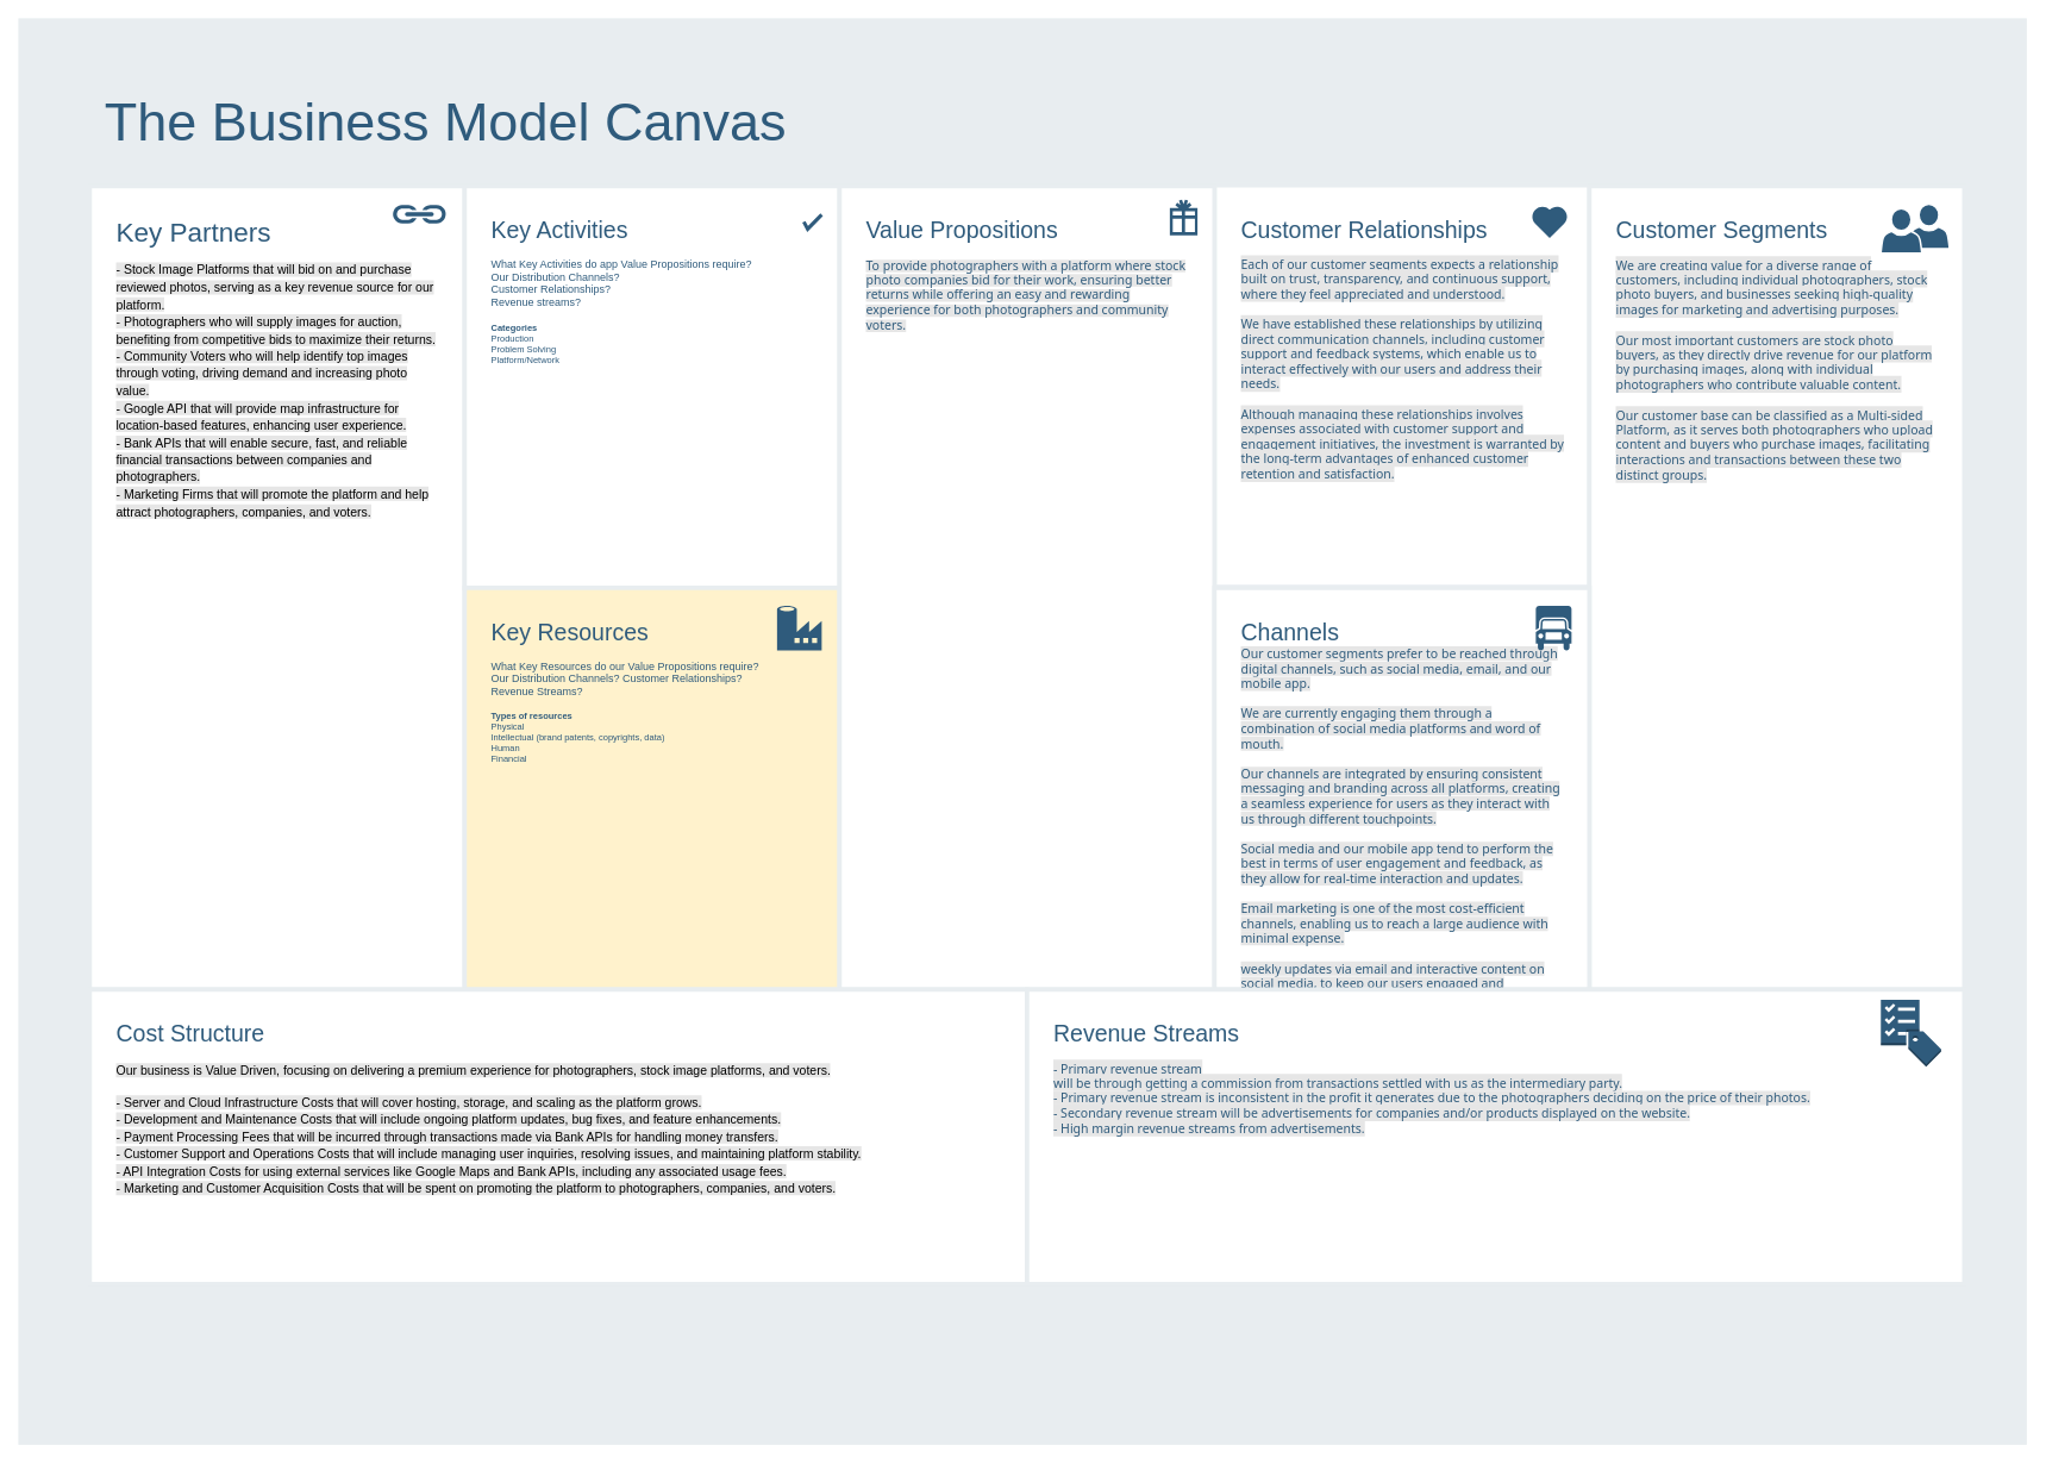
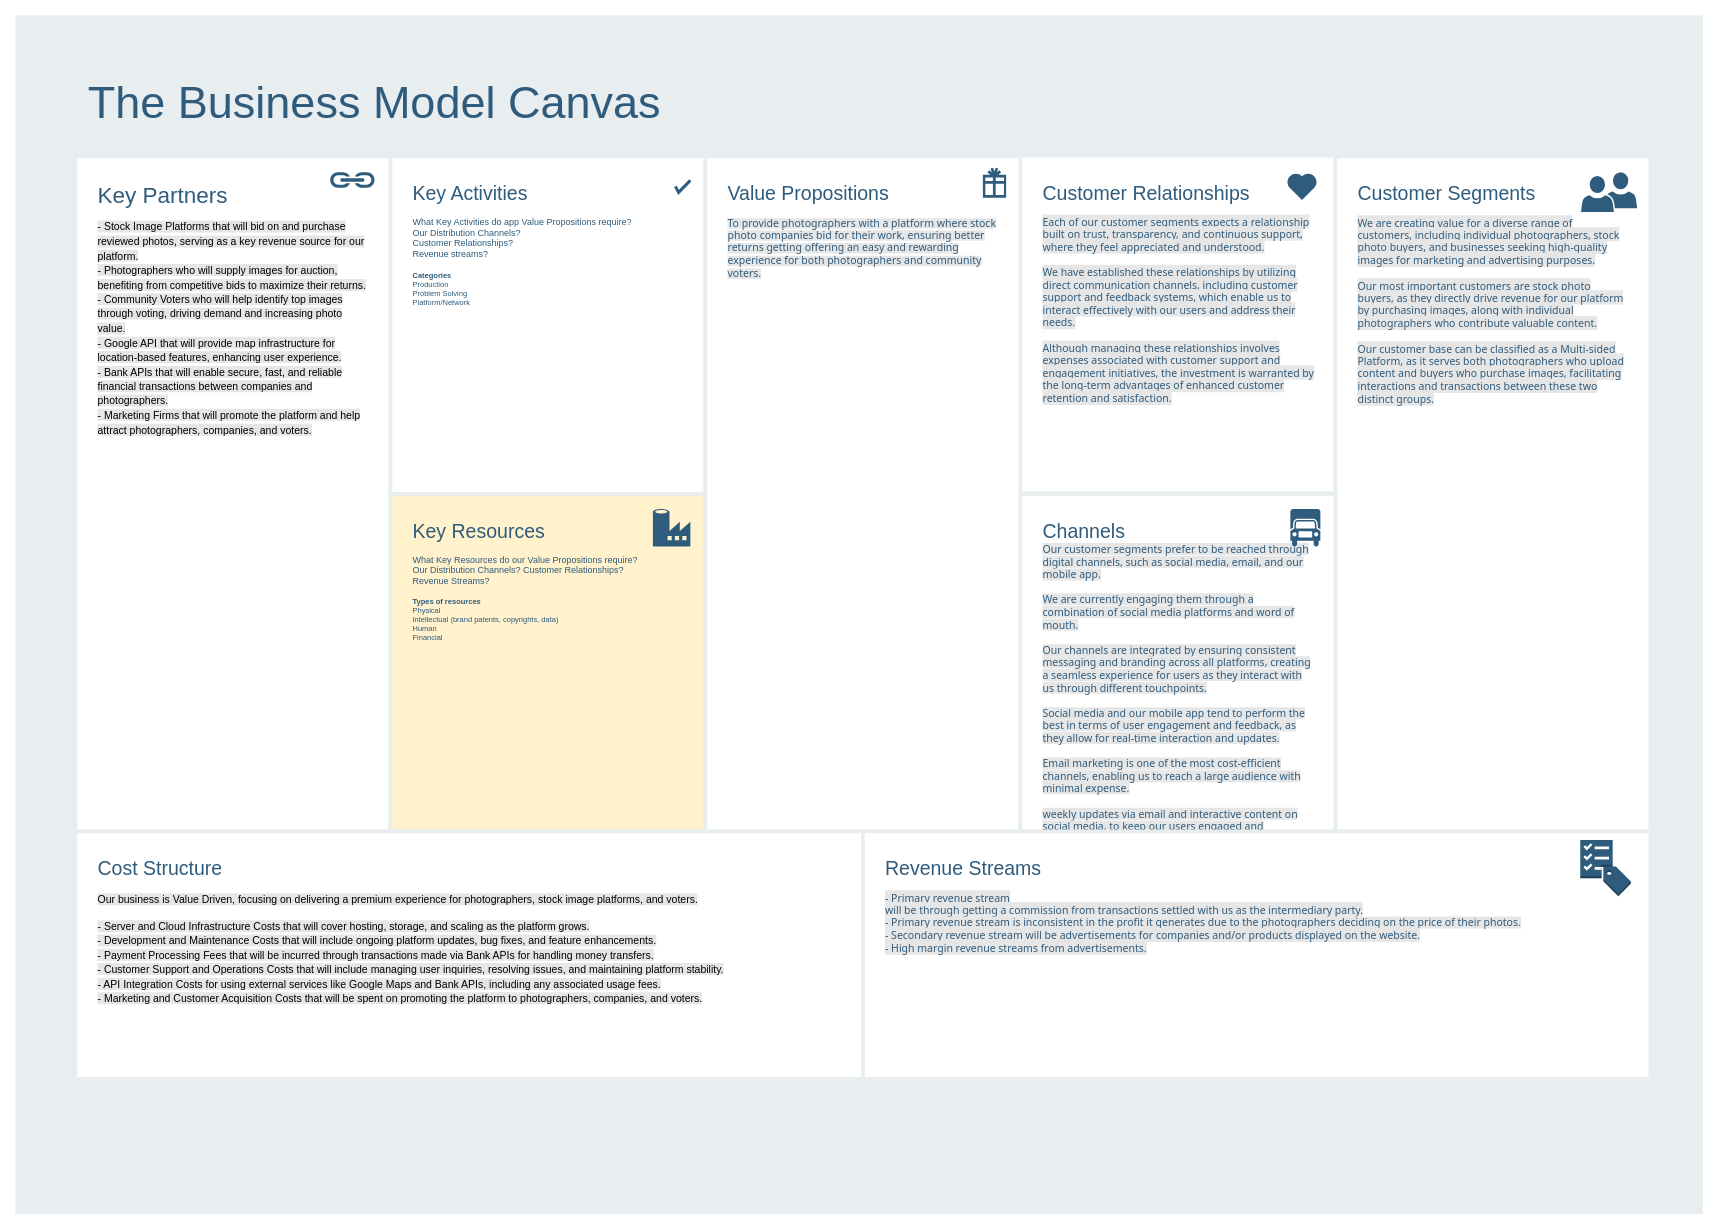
- <mxCell id="7" value="&lt;div style=&quot;font-size: 26px&quot;&gt;&lt;font style=&quot;font-size: 26px&quot;&gt;Value Propositions&lt;/font&gt;&lt;/div&gt;&lt;div&gt;&lt;br&gt;&lt;/div&gt;&lt;div&gt;&lt;span style=&quot;background-color: rgb(230, 230, 230);&quot;&gt;&lt;span style=&quot;font-family: &amp;quot;Segoe UI&amp;quot;;&quot;&gt;&lt;font style=&quot;font-size: 14px;&quot;&gt;To provide photographers with a platform where stock photo companies bid for their work, ensuring better returns while offering an easy and rewarding experience for both photographers and community voters.&lt;/font&gt;&lt;/span&gt;&lt;br&gt;&lt;/span&gt;&lt;/div&gt;&lt;div style=&quot;font-size: 10px&quot;&gt;&lt;br&gt;&lt;/div&gt;" style="rounded=0;whiteSpace=wrap;html=1;shadow=0;labelBackgroundColor=none;strokeColor=#e8edf0;strokeWidth=5;fillColor=#ffffff;fontSize=12;fontColor=#2F5B7C;align=left;verticalAlign=top;spacing=30;" vertex="1" parent="1"><mxGeometry x="940" y="208" width="420" height="900" as="geometry" /></mxCell>
+ <mxCell id="7" value="&lt;div style=&quot;font-size: 26px&quot;&gt;&lt;font style=&quot;font-size: 26px&quot;&gt;Value Propositions&lt;/font&gt;&lt;/div&gt;&lt;div&gt;&lt;br&gt;&lt;/div&gt;&lt;div&gt;&lt;span style=&quot;background-color: rgb(230, 230, 230);&quot;&gt;&lt;span style=&quot;font-family: &amp;quot;Segoe UI&amp;quot;;&quot;&gt;&lt;font style=&quot;font-size: 14px;&quot;&gt;To provide photographers with a platform where stock photo companies bid for their work, ensuring better returns getting offering an easy and rewarding experience for both photographers and community voters.&lt;/font&gt;&lt;/span&gt;&lt;br&gt;&lt;/span&gt;&lt;/div&gt;&lt;div style=&quot;font-size: 10px&quot;&gt;&lt;br&gt;&lt;/div&gt;" style="rounded=0;whiteSpace=wrap;html=1;shadow=0;labelBackgroundColor=none;strokeColor=#e8edf0;strokeWidth=5;fillColor=#ffffff;fontSize=12;fontColor=#2F5B7C;align=left;verticalAlign=top;spacing=30;" vertex="1" parent="1"><mxGeometry x="940" y="208" width="420" height="900" as="geometry" /></mxCell>
